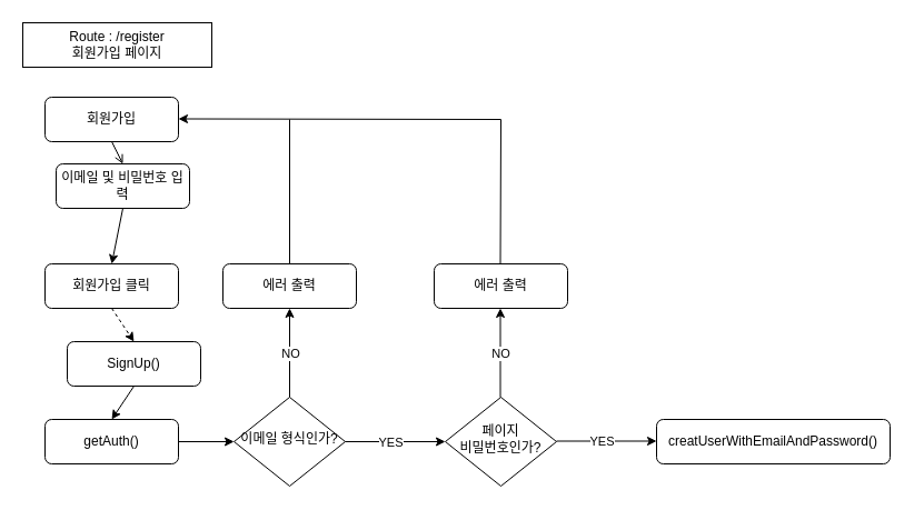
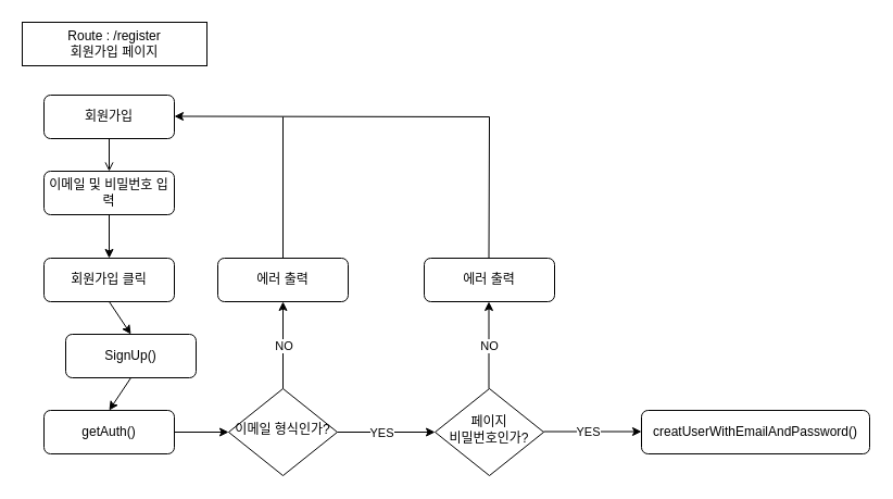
- <mxCell id="5" value="이메일 및 비밀번호 입력" style="rounded=1;whiteSpace=wrap;html=1;fontSize=12;glass=0;strokeWidth=1;shadow=0;" vertex="1" parent="1"><mxGeometry x="50" y="147" width="120" height="40" as="geometry" /></mxCell>
+ <mxCell id="5" value="이메일 및 비밀번호 입력" style="rounded=1;whiteSpace=wrap;html=1;fontSize=12;glass=0;strokeWidth=1;shadow=0;" vertex="1" parent="1"><mxGeometry x="40" y="157" width="120" height="40" as="geometry" /></mxCell>
- <mxCell id="10" value="" style="endArrow=classic;html=1;rounded=0;exitX=0.5;exitY=1;exitDx=0;exitDy=0;entryX=0.5;entryY=0;entryDx=0;entryDy=0;dashed=1;" edge="1" parent="1" source="8" target="9"><mxGeometry width="50" height="50" relative="1" as="geometry"><mxPoint x="60" y="327" as="sourcePoint" /><mxPoint x="110" y="277" as="targetPoint" /></mxGeometry></mxCell>
+ <mxCell id="10" value="" style="endArrow=classic;html=1;rounded=0;exitX=0.5;exitY=1;exitDx=0;exitDy=0;entryX=0.5;entryY=0;entryDx=0;entryDy=0;" edge="1" parent="1" source="8" target="9"><mxGeometry width="50" height="50" relative="1" as="geometry"><mxPoint x="60" y="327" as="sourcePoint" /><mxPoint x="110" y="277" as="targetPoint" /></mxGeometry></mxCell>
